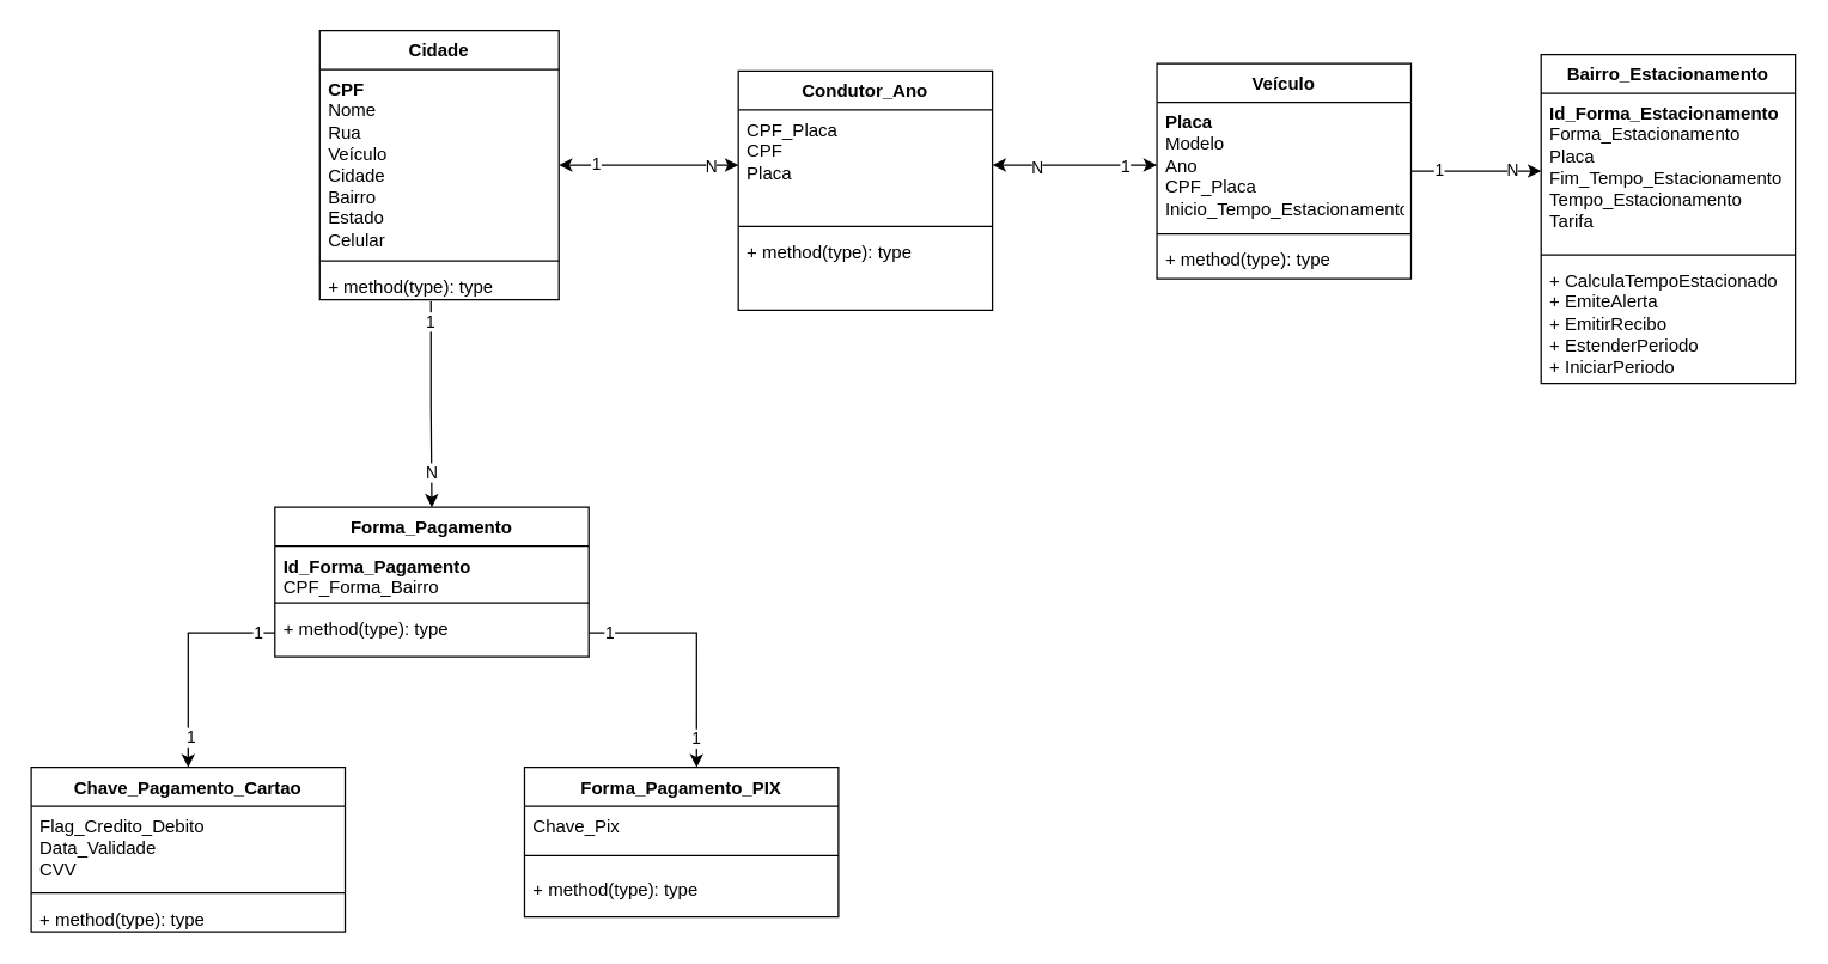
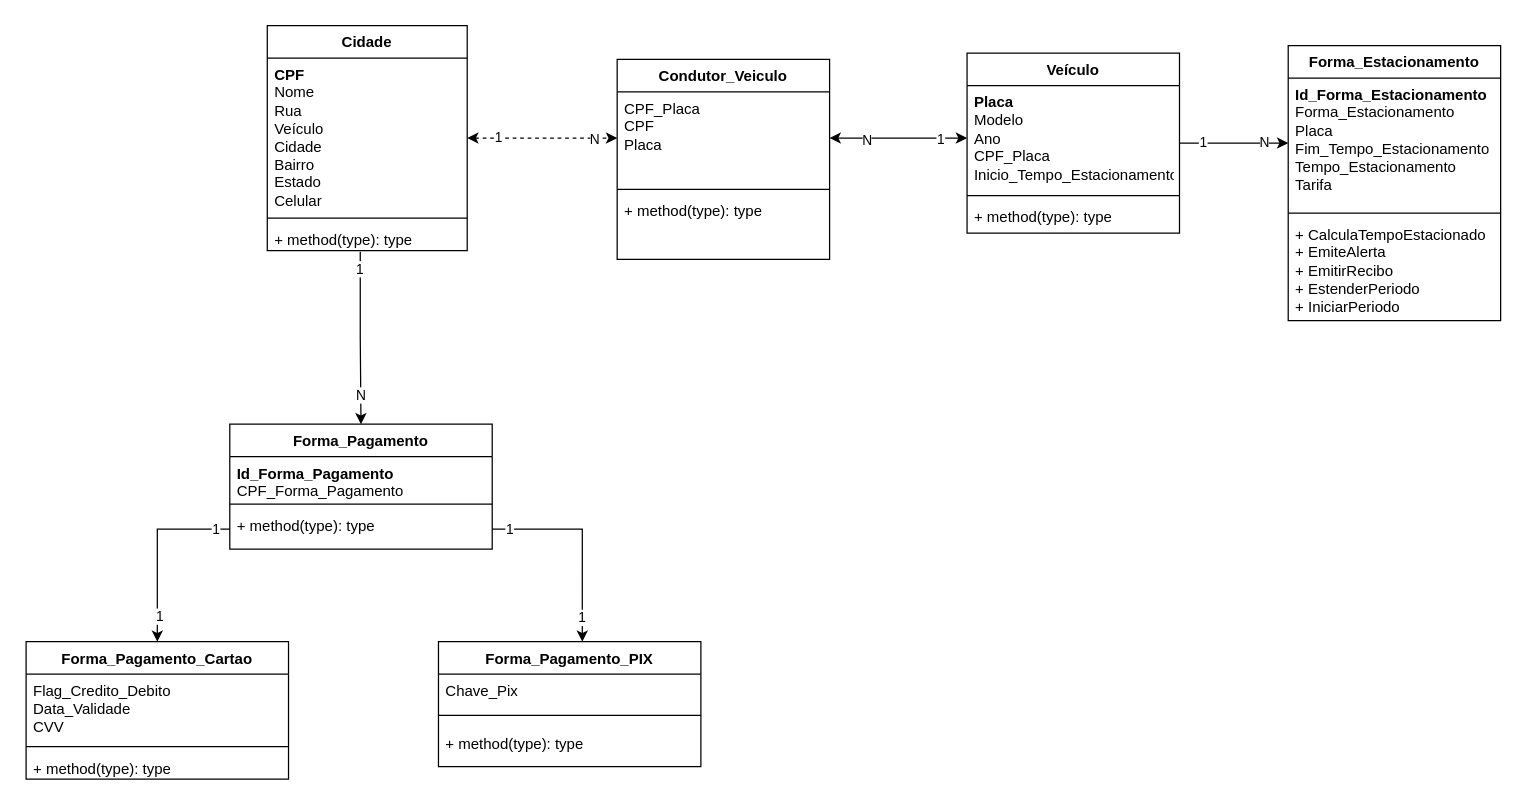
- <mxCell id="41" value="Bairro_Estacionamento" style="swimlane;fontStyle=1;align=center;verticalAlign=top;childLayout=stackLayout;horizontal=1;startSize=26;horizontalStack=0;resizeParent=1;resizeParentMax=0;resizeLast=0;collapsible=1;marginBottom=0;whiteSpace=wrap;html=1;" vertex="1" parent="1"><mxGeometry x="1030" y="36" width="170" height="220" as="geometry" /></mxCell>
+ <mxCell id="41" value="Forma_Estacionamento" style="swimlane;fontStyle=1;align=center;verticalAlign=top;childLayout=stackLayout;horizontal=1;startSize=26;horizontalStack=0;resizeParent=1;resizeParentMax=0;resizeLast=0;collapsible=1;marginBottom=0;whiteSpace=wrap;html=1;" vertex="1" parent="1"><mxGeometry x="1030" y="36" width="170" height="220" as="geometry" /></mxCell>
- <mxCell id="16" value="Condutor_Ano" style="swimlane;fontStyle=1;align=center;verticalAlign=top;childLayout=stackLayout;horizontal=1;startSize=26;horizontalStack=0;resizeParent=1;resizeParentMax=0;resizeLast=0;collapsible=1;marginBottom=0;whiteSpace=wrap;html=1;" vertex="1" parent="1"><mxGeometry x="493" y="47" width="170" height="160" as="geometry" /></mxCell>
+ <mxCell id="16" value="Condutor_Veiculo" style="swimlane;fontStyle=1;align=center;verticalAlign=top;childLayout=stackLayout;horizontal=1;startSize=26;horizontalStack=0;resizeParent=1;resizeParentMax=0;resizeLast=0;collapsible=1;marginBottom=0;whiteSpace=wrap;html=1;" vertex="1" parent="1"><mxGeometry x="493" y="47" width="170" height="160" as="geometry" /></mxCell>
- <mxCell id="2" style="edgeStyle=orthogonalEdgeStyle;rounded=0;orthogonalLoop=1;jettySize=auto;html=1;entryX=0;entryY=0.5;entryDx=0;entryDy=0;startArrow=classic;startFill=1;" edge="1" parent="1" source="5" target="17"><mxGeometry relative="1" as="geometry" /></mxCell>
+ <mxCell id="2" style="edgeStyle=orthogonalEdgeStyle;rounded=0;orthogonalLoop=1;jettySize=auto;html=1;entryX=0;entryY=0.5;entryDx=0;entryDy=0;startArrow=classic;startFill=1;dashed=1;" edge="1" parent="1" source="5" target="17"><mxGeometry relative="1" as="geometry" /></mxCell>
- <mxCell id="29" value="&lt;b&gt;Id_Forma_Pagamento&lt;/b&gt;&lt;br&gt;CPF_Forma_Bairro&lt;br&gt;" style="text;strokeColor=none;fillColor=none;align=left;verticalAlign=top;spacingLeft=4;spacingRight=4;overflow=hidden;rotatable=0;points=[[0,0.5],[1,0.5]];portConstraint=eastwest;whiteSpace=wrap;html=1;" vertex="1" parent="28"><mxGeometry y="26" width="210" height="34" as="geometry" /></mxCell>
+ <mxCell id="29" value="&lt;b&gt;Id_Forma_Pagamento&lt;/b&gt;&lt;br&gt;CPF_Forma_Pagamento&lt;br&gt;" style="text;strokeColor=none;fillColor=none;align=left;verticalAlign=top;spacingLeft=4;spacingRight=4;overflow=hidden;rotatable=0;points=[[0,0.5],[1,0.5]];portConstraint=eastwest;whiteSpace=wrap;html=1;" vertex="1" parent="28"><mxGeometry y="26" width="210" height="34" as="geometry" /></mxCell>
- <mxCell id="20" value="Chave_Pagamento_Cartao" style="swimlane;fontStyle=1;align=center;verticalAlign=top;childLayout=stackLayout;horizontal=1;startSize=26;horizontalStack=0;resizeParent=1;resizeParentMax=0;resizeLast=0;collapsible=1;marginBottom=0;whiteSpace=wrap;html=1;" vertex="1" parent="1"><mxGeometry x="20" y="513" width="210" height="110" as="geometry" /></mxCell>
+ <mxCell id="20" value="Forma_Pagamento_Cartao" style="swimlane;fontStyle=1;align=center;verticalAlign=top;childLayout=stackLayout;horizontal=1;startSize=26;horizontalStack=0;resizeParent=1;resizeParentMax=0;resizeLast=0;collapsible=1;marginBottom=0;whiteSpace=wrap;html=1;" vertex="1" parent="1"><mxGeometry x="20" y="513" width="210" height="110" as="geometry" /></mxCell>
